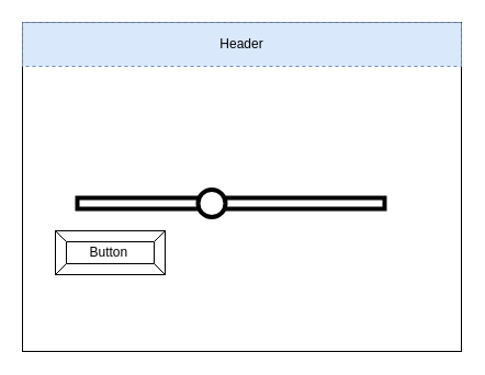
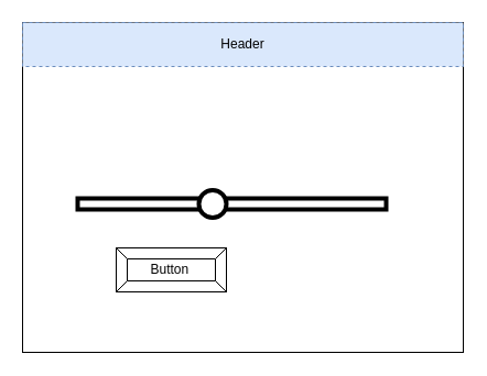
- <mxCell id="4" value="Button&amp;nbsp;" style="labelPosition=center;verticalLabelPosition=middle;align=center;html=1;shape=mxgraph.basic.button;dx=10;" parent="1" vertex="1"><mxGeometry x="50" y="210" width="100" height="40" as="geometry" /></mxCell>
+ <mxCell id="4" value="Button&amp;nbsp;" style="labelPosition=center;verticalLabelPosition=middle;align=center;html=1;shape=mxgraph.basic.button;dx=10;" parent="1" vertex="1"><mxGeometry x="105" y="225" width="100" height="40" as="geometry" /></mxCell>
